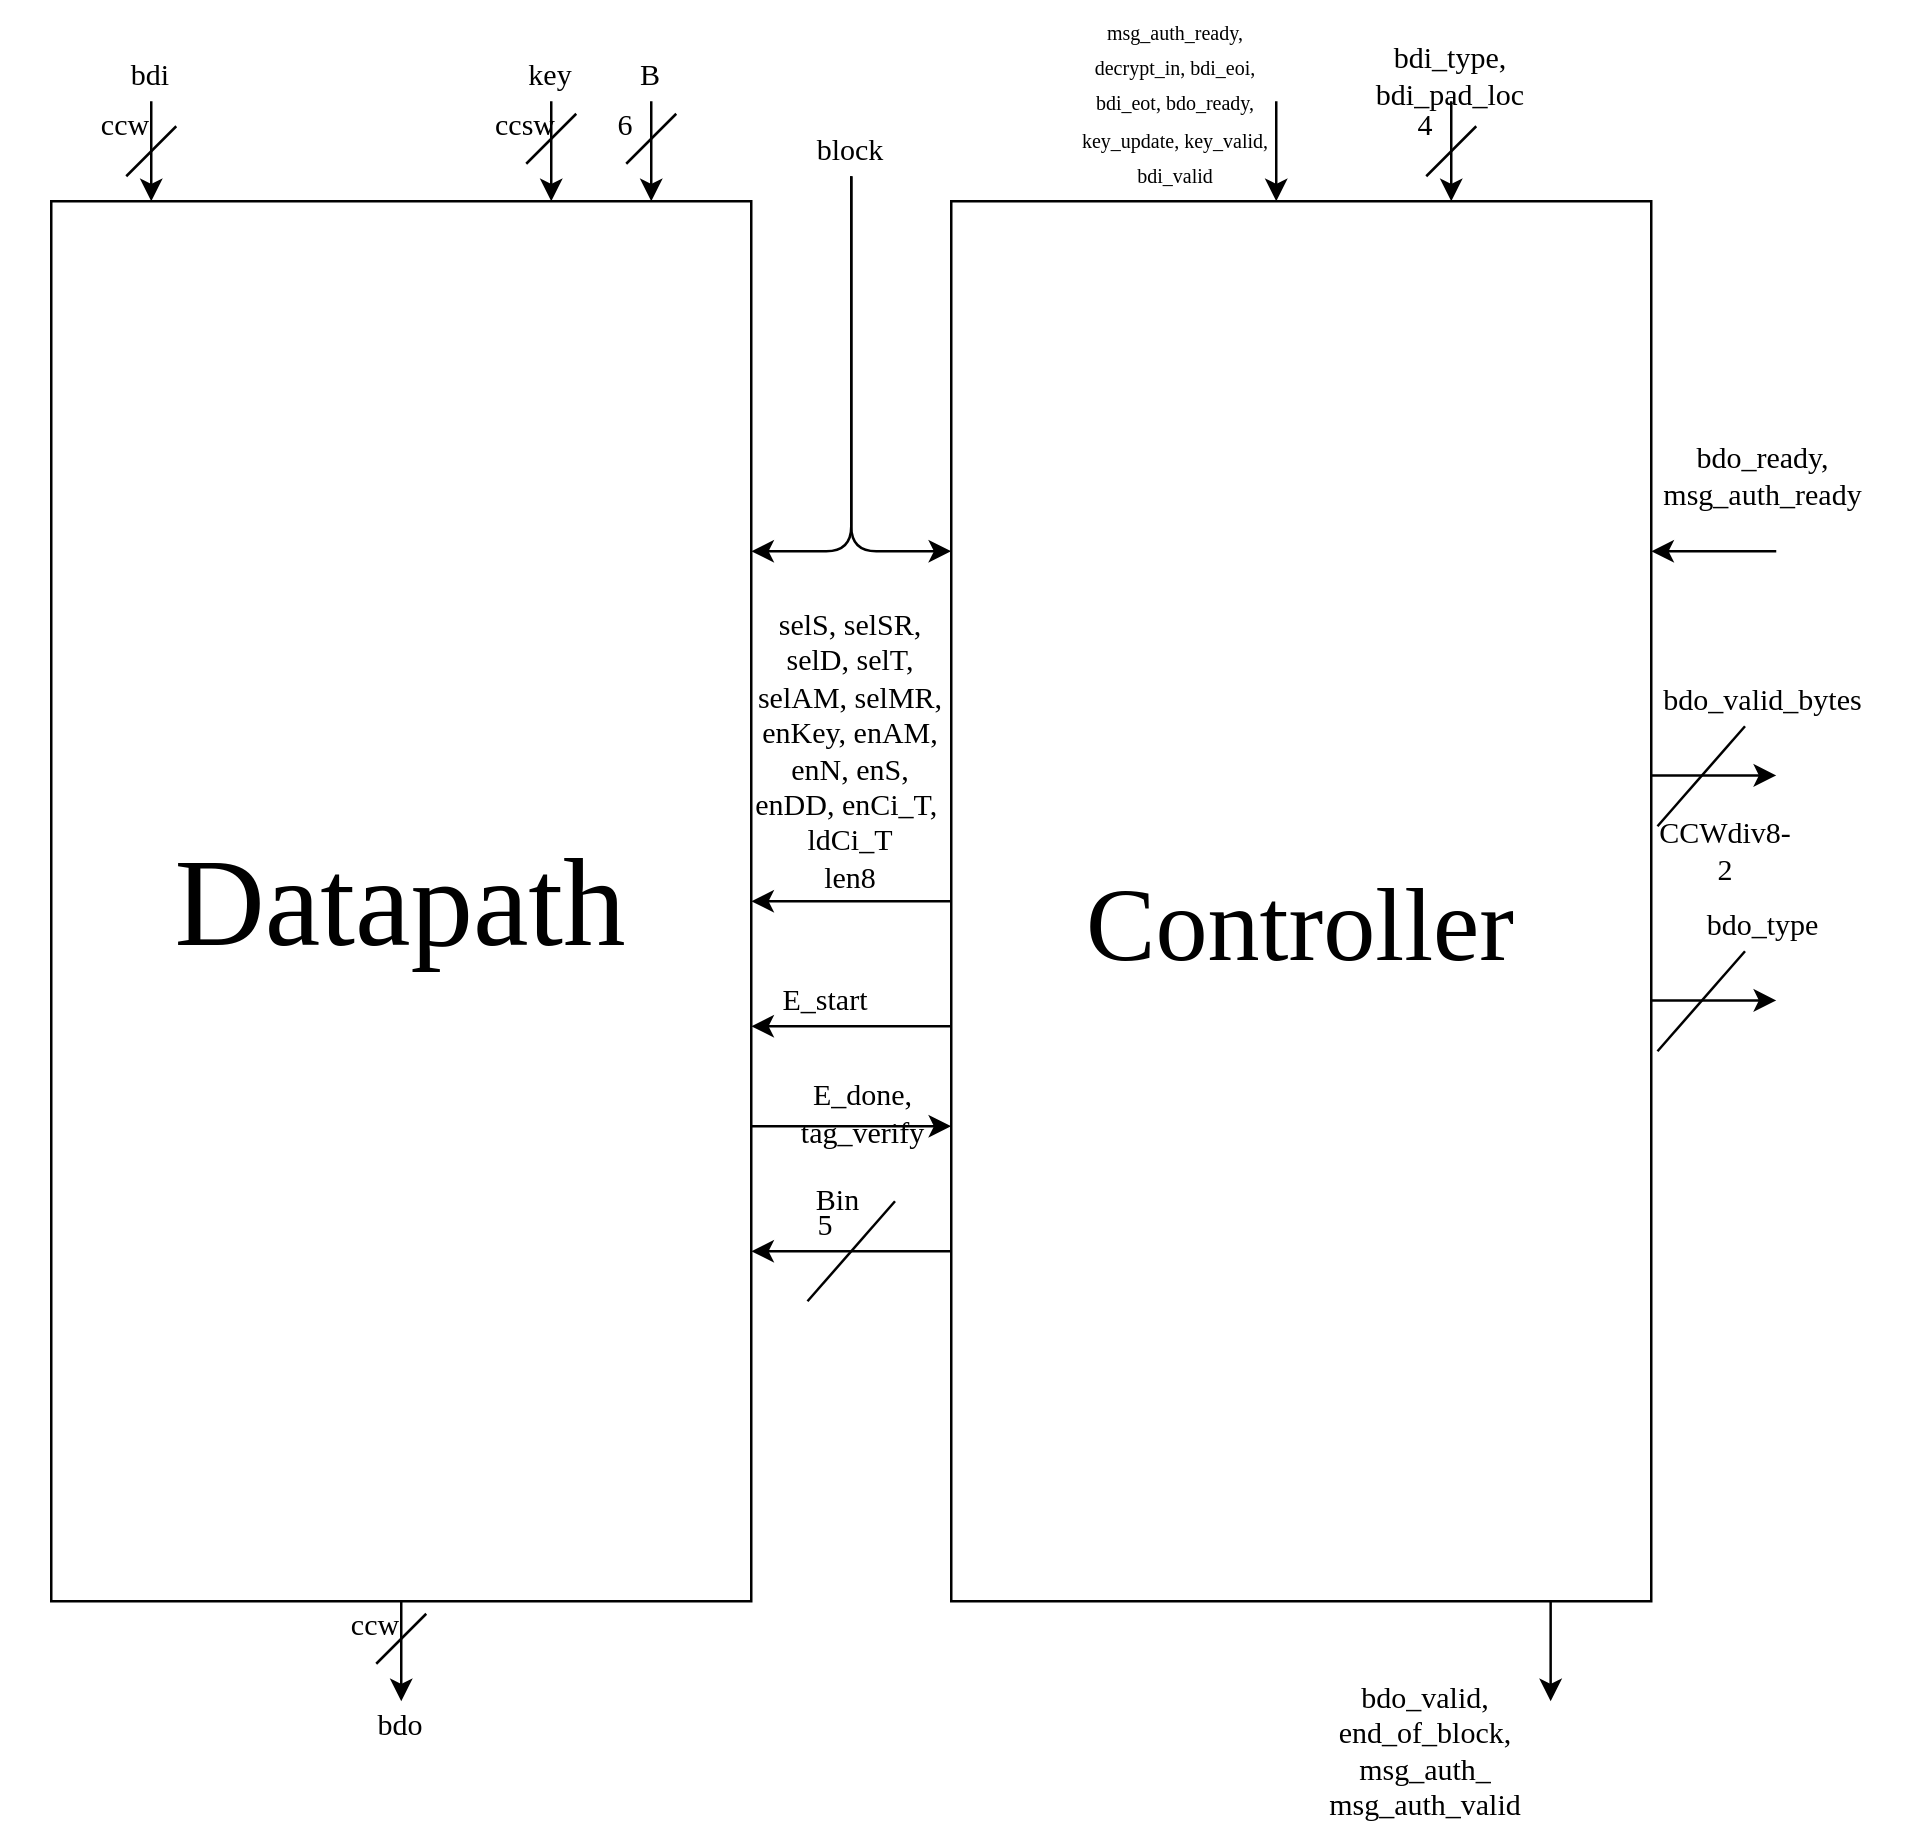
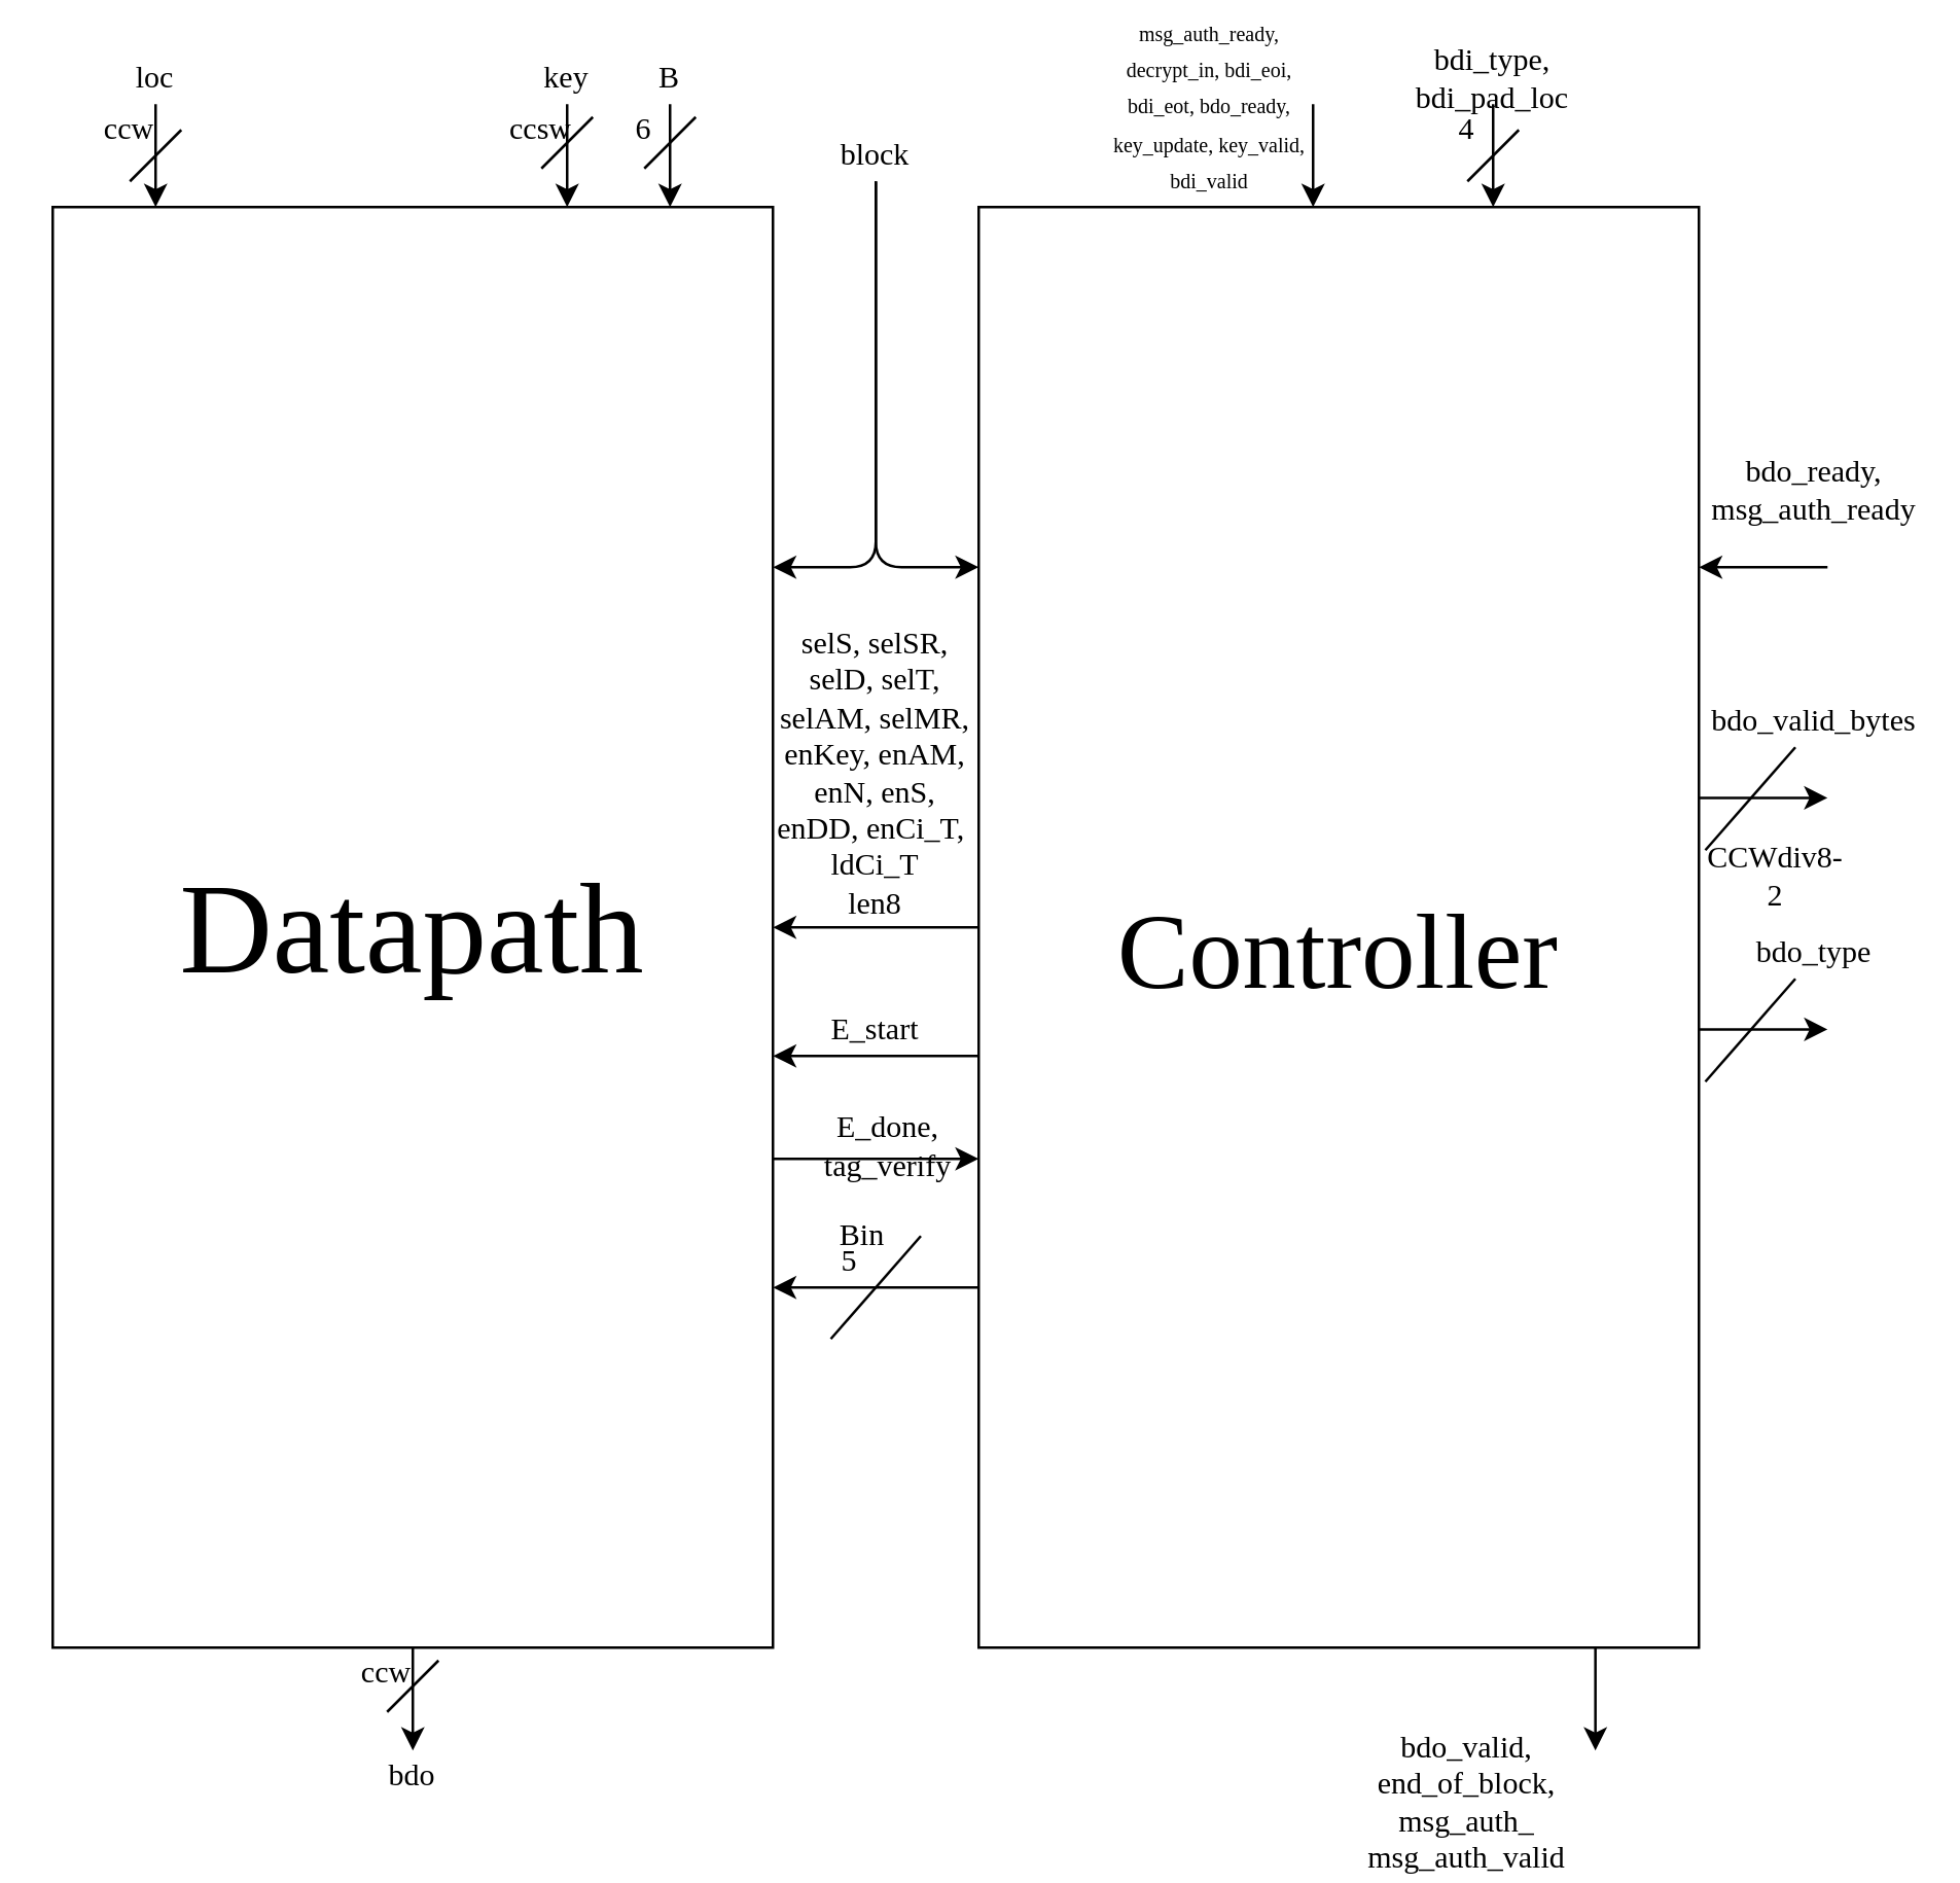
- <mxCell id="16" value="bdi" style="text;html=1;strokeColor=none;fillColor=none;align=center;verticalAlign=middle;whiteSpace=wrap;rounded=0;fontFamily=apple-web;fontSource=https%3A%2F%2Fapplesocial.s3.amazonaws.com%2Fassets%2Fstyles%2Ffonts%2Fsanfrancisco%2Fsanfranciscodisplay-regular-webfont.woff;" parent="1" vertex="1"><mxGeometry x="50" y="20" width="20" height="20" as="geometry" /></mxCell>
+ <mxCell id="16" value="loc" style="text;html=1;strokeColor=none;fillColor=none;align=center;verticalAlign=middle;whiteSpace=wrap;rounded=0;fontFamily=apple-web;fontSource=https%3A%2F%2Fapplesocial.s3.amazonaws.com%2Fassets%2Fstyles%2Ffonts%2Fsanfrancisco%2Fsanfranciscodisplay-regular-webfont.woff;" parent="1" vertex="1"><mxGeometry x="50" y="20" width="20" height="20" as="geometry" /></mxCell>
- <mxCell id="29" value="E_start" style="text;html=1;strokeColor=none;fillColor=none;align=center;verticalAlign=middle;whiteSpace=wrap;rounded=0;fontFamily=apple-web;fontSource=https%3A%2F%2Fapplesocial.s3.amazonaws.com%2Fassets%2Fstyles%2Ffonts%2Fsanfrancisco%2Fsanfranciscodisplay-regular-webfont.woff;" parent="1" vertex="1"><mxGeometry x="320" y="390" width="20" height="20" as="geometry" /></mxCell>
+ <mxCell id="29" value="E_start" style="text;html=1;strokeColor=none;fillColor=none;align=center;verticalAlign=middle;whiteSpace=wrap;rounded=0;fontFamily=apple-web;fontSource=https%3A%2F%2Fapplesocial.s3.amazonaws.com%2Fassets%2Fstyles%2Ffonts%2Fsanfrancisco%2Fsanfranciscodisplay-regular-webfont.woff;" parent="1" vertex="1"><mxGeometry x="330" y="390" width="20" height="20" as="geometry" /></mxCell>
